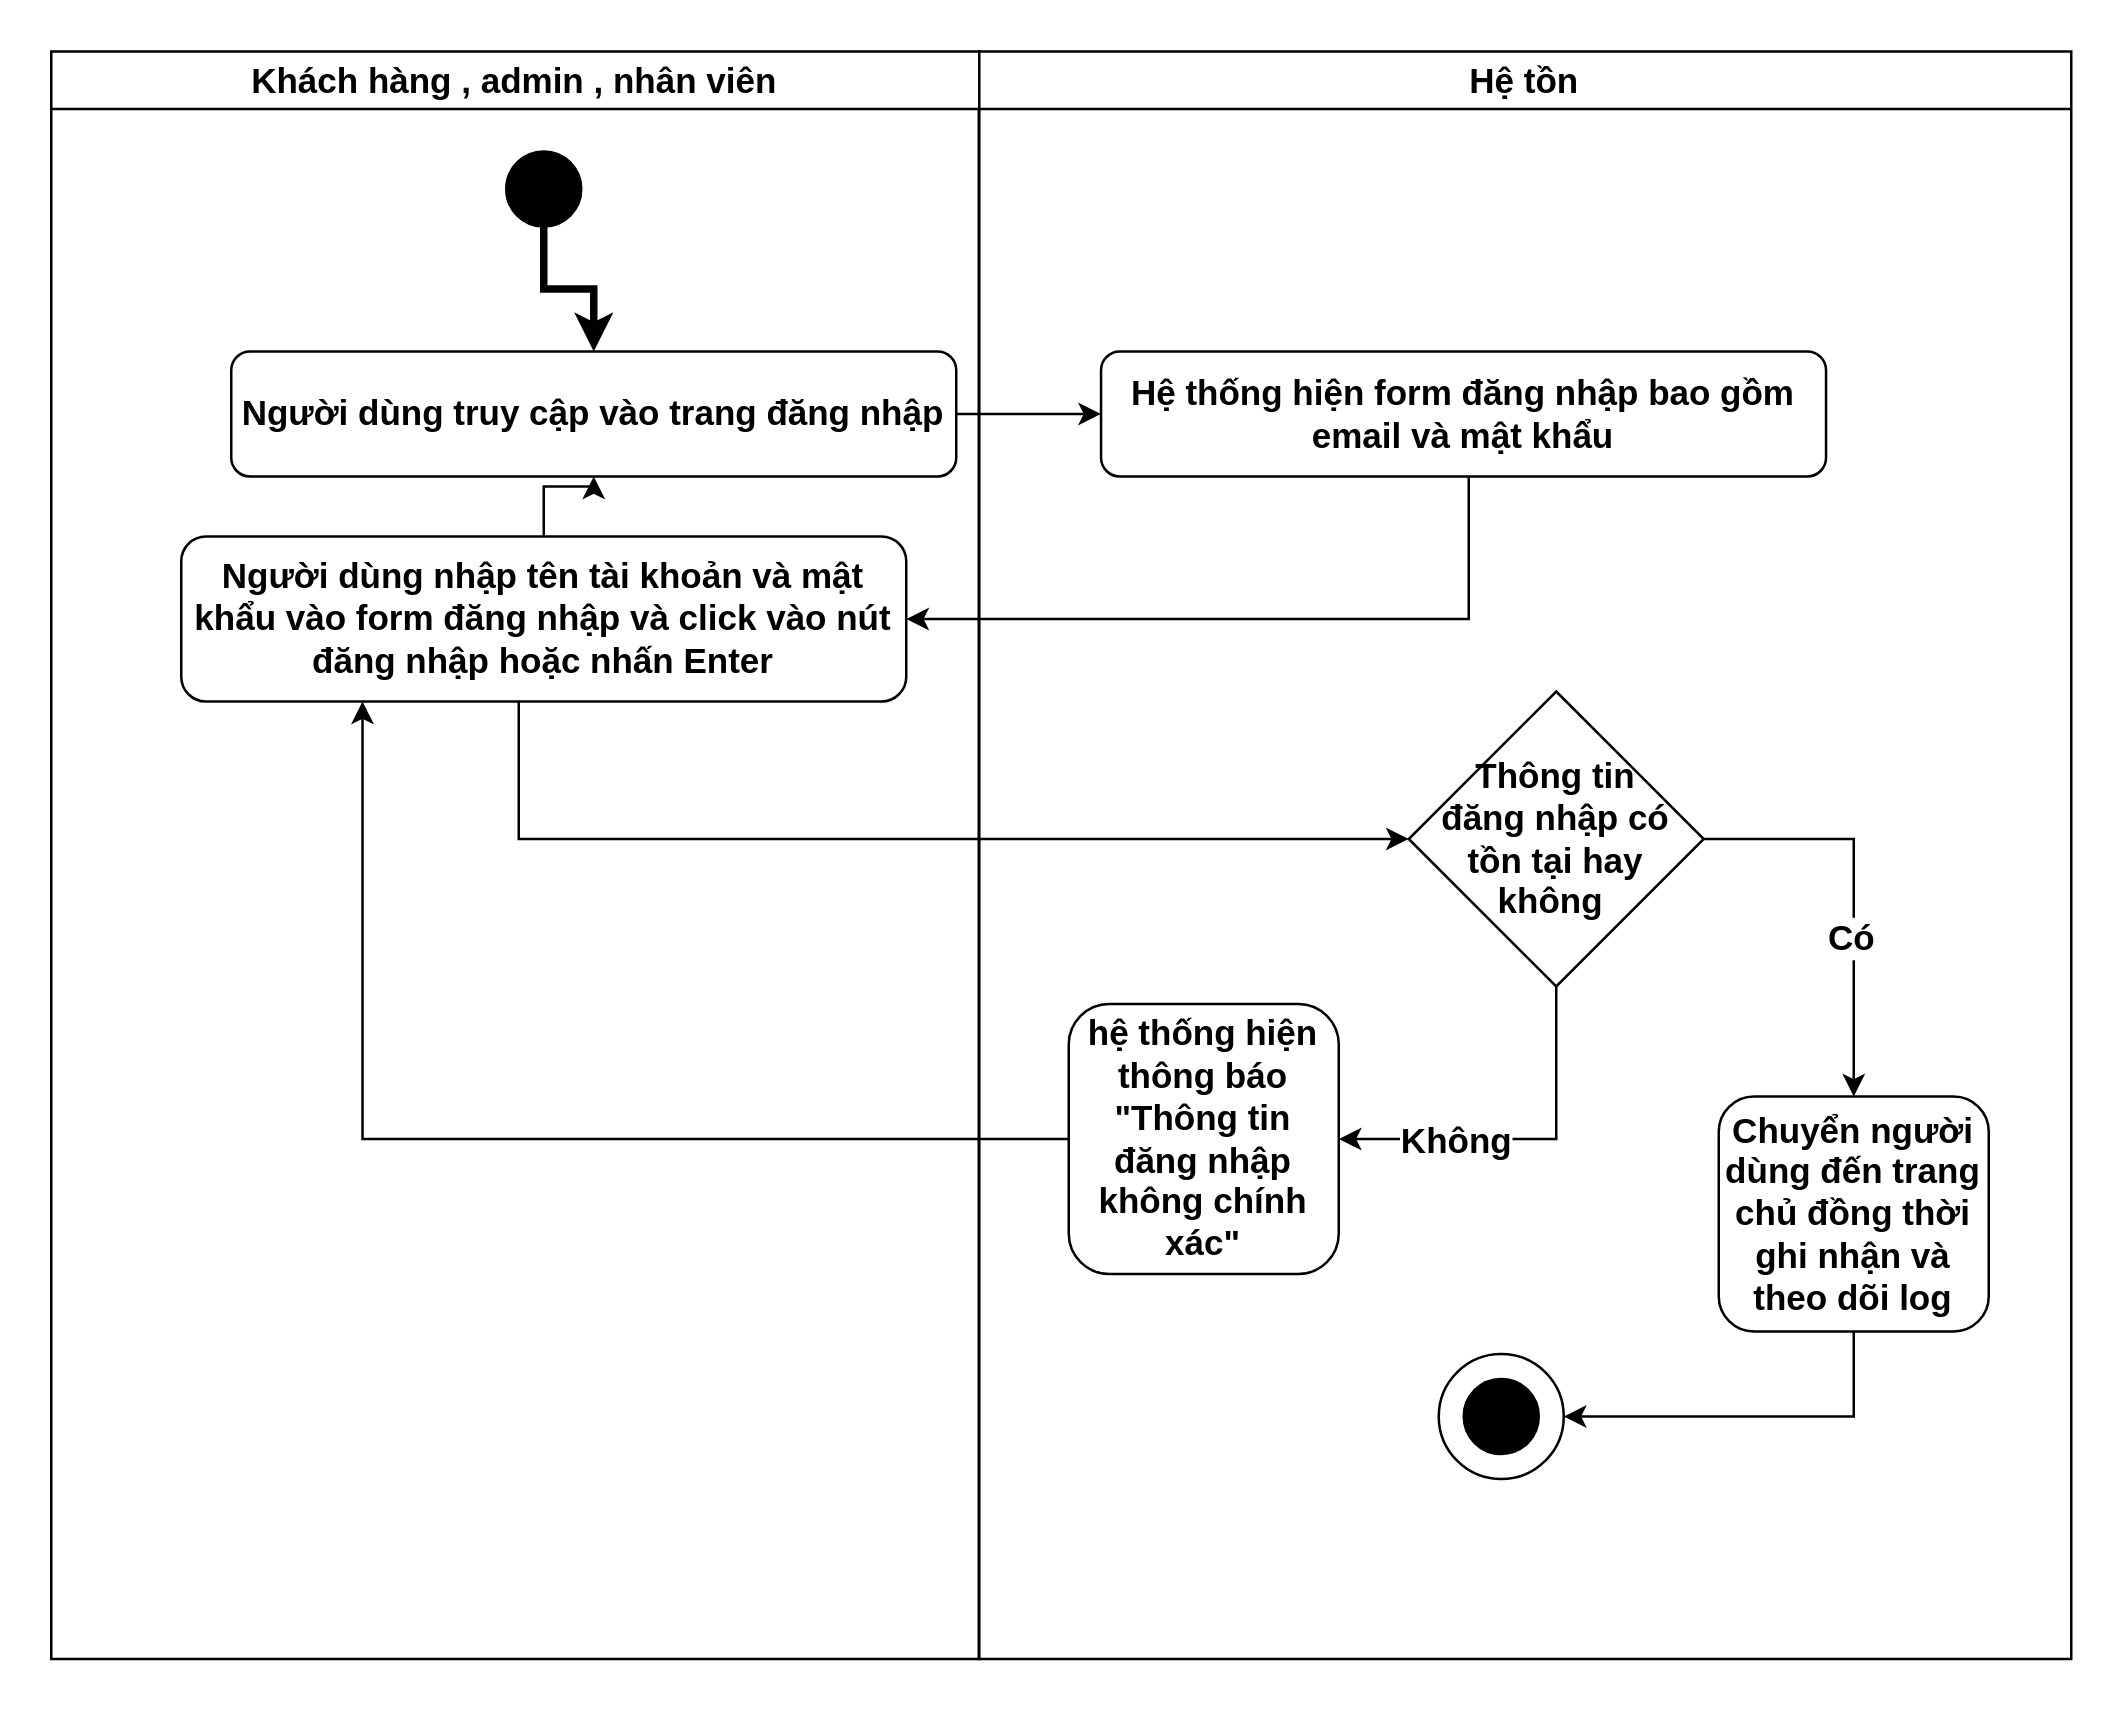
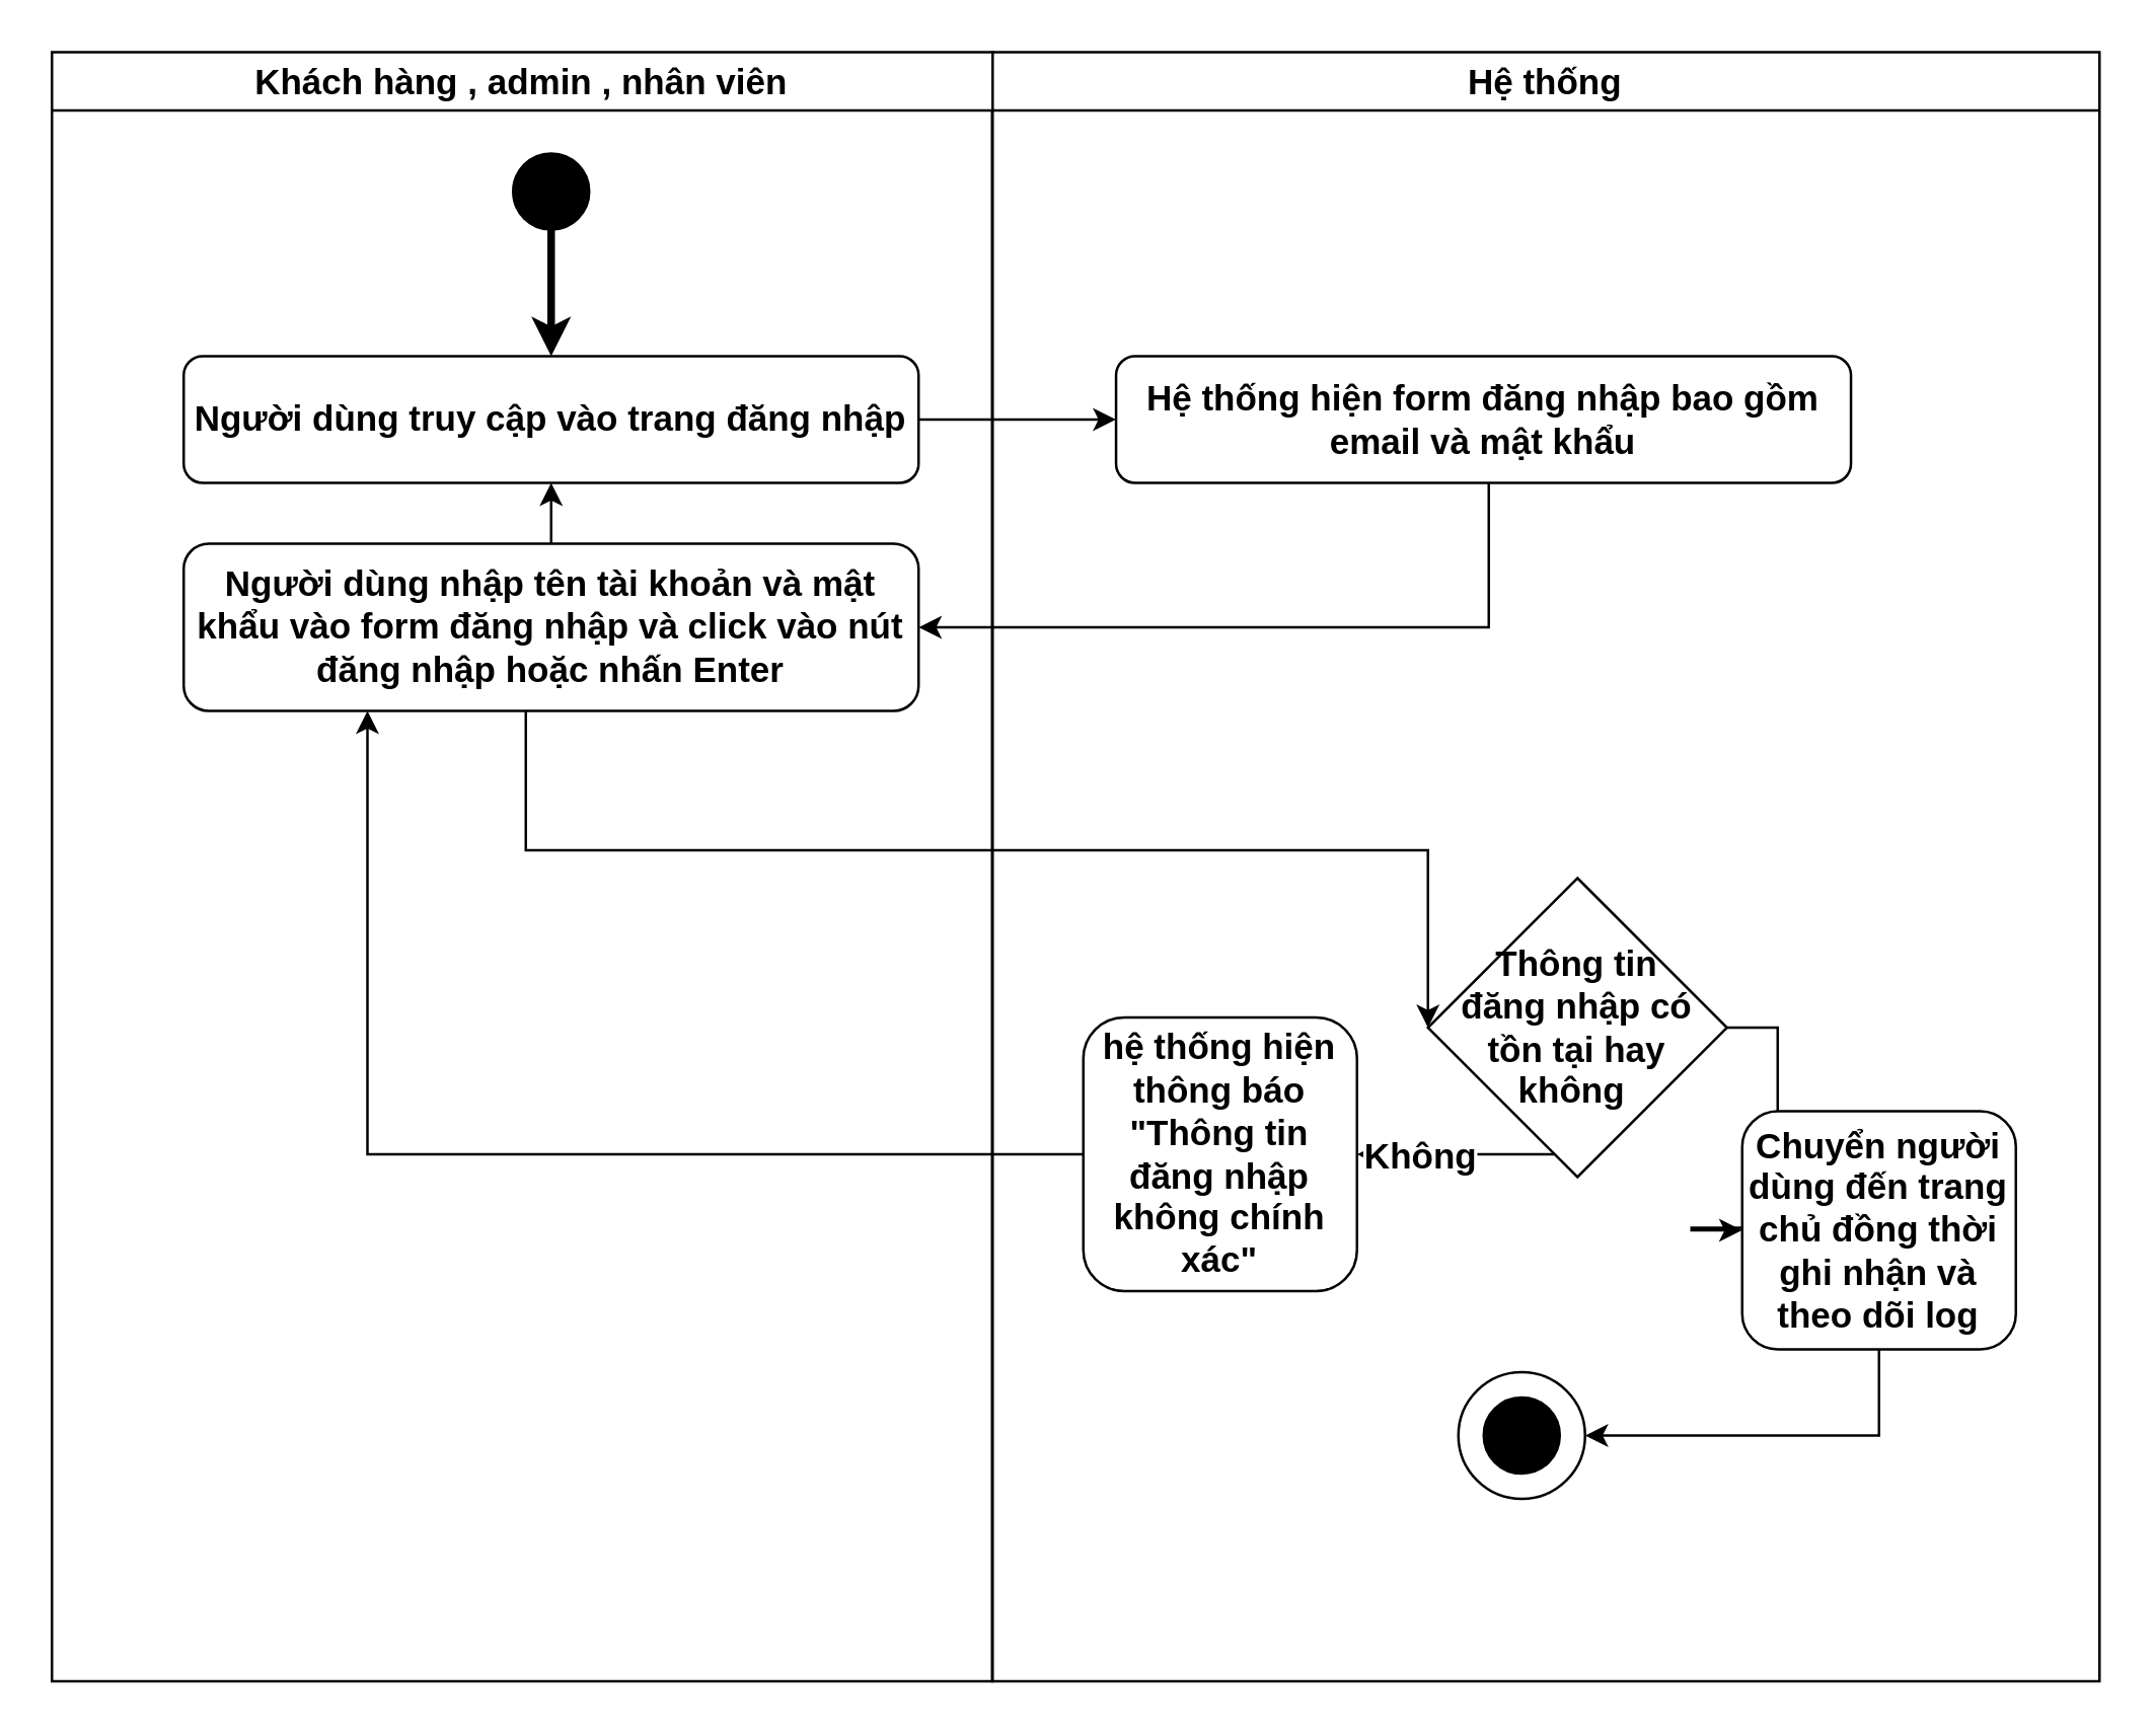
- <mxCell id="2" value="Hệ tồn" style="swimlane;whiteSpace=wrap;html=1;fontSize=14;" parent="1" vertex="1"><mxGeometry x="391" y="20" width="437" height="643" as="geometry" /></mxCell>
+ <mxCell id="2" value="Hệ thống" style="swimlane;whiteSpace=wrap;html=1;fontSize=14;" parent="1" vertex="1"><mxGeometry x="391" y="20" width="437" height="643" as="geometry" /></mxCell>
- <mxCell id="16" value="Người dùng truy cập vào trang đăng nhập" style="rounded=1;whiteSpace=wrap;html=1;strokeWidth=1;fontSize=14;fontStyle=1" parent="14" vertex="1"><mxGeometry x="72" y="120" width="290" height="50" as="geometry" /></mxCell>
+ <mxCell id="16" value="Người dùng truy cập vào trang đăng nhập" style="rounded=1;whiteSpace=wrap;html=1;strokeWidth=1;fontSize=14;fontStyle=1" parent="14" vertex="1"><mxGeometry x="52" y="120" width="290" height="50" as="geometry" /></mxCell>
- <mxCell id="10" value="Thông tin &lt;br style=&quot;font-size: 14px;&quot;&gt;đăng nhập có tồn tại hay không&amp;nbsp;" style="rhombus;whiteSpace=wrap;html=1;fontStyle=1;fontSize=14;" parent="2" vertex="1"><mxGeometry x="172" y="256" width="118" height="118" as="geometry" /></mxCell>
+ <mxCell id="10" value="Thông tin &lt;br style=&quot;font-size: 14px;&quot;&gt;đăng nhập có tồn tại hay không&amp;nbsp;" style="rhombus;whiteSpace=wrap;html=1;fontStyle=1;fontSize=14;" parent="2" vertex="1"><mxGeometry x="172" y="326" width="118" height="118" as="geometry" /></mxCell>
